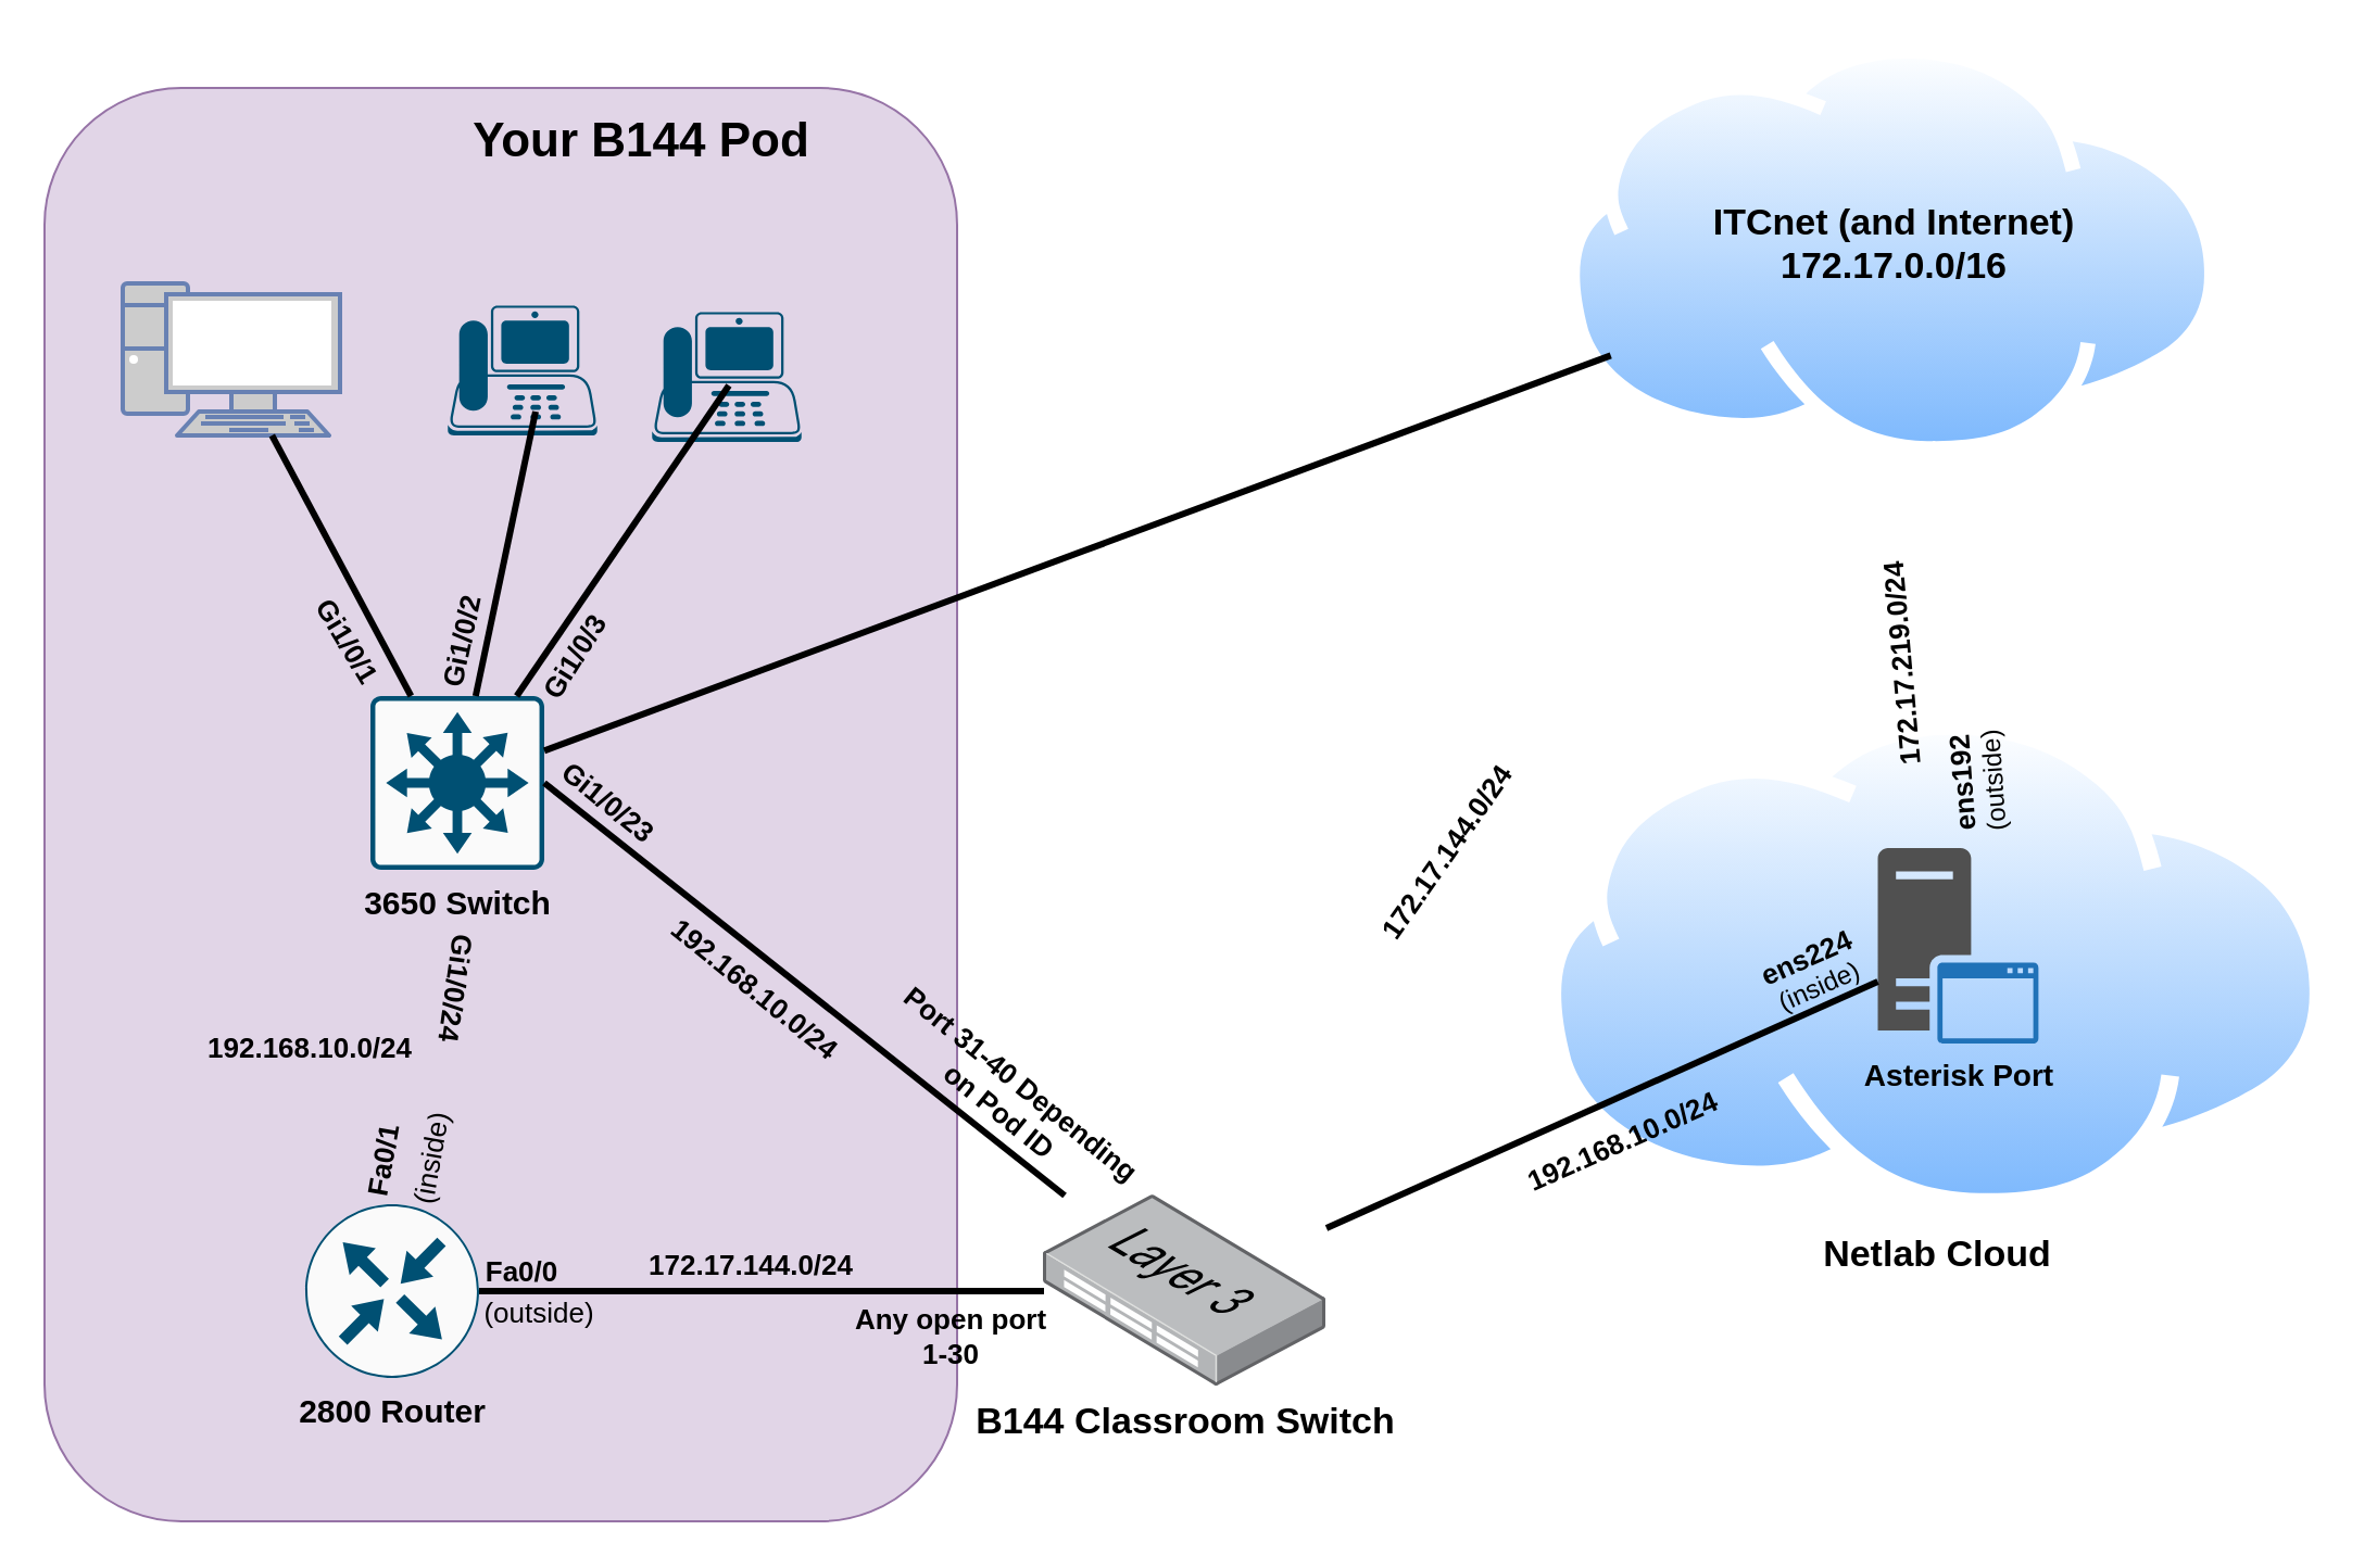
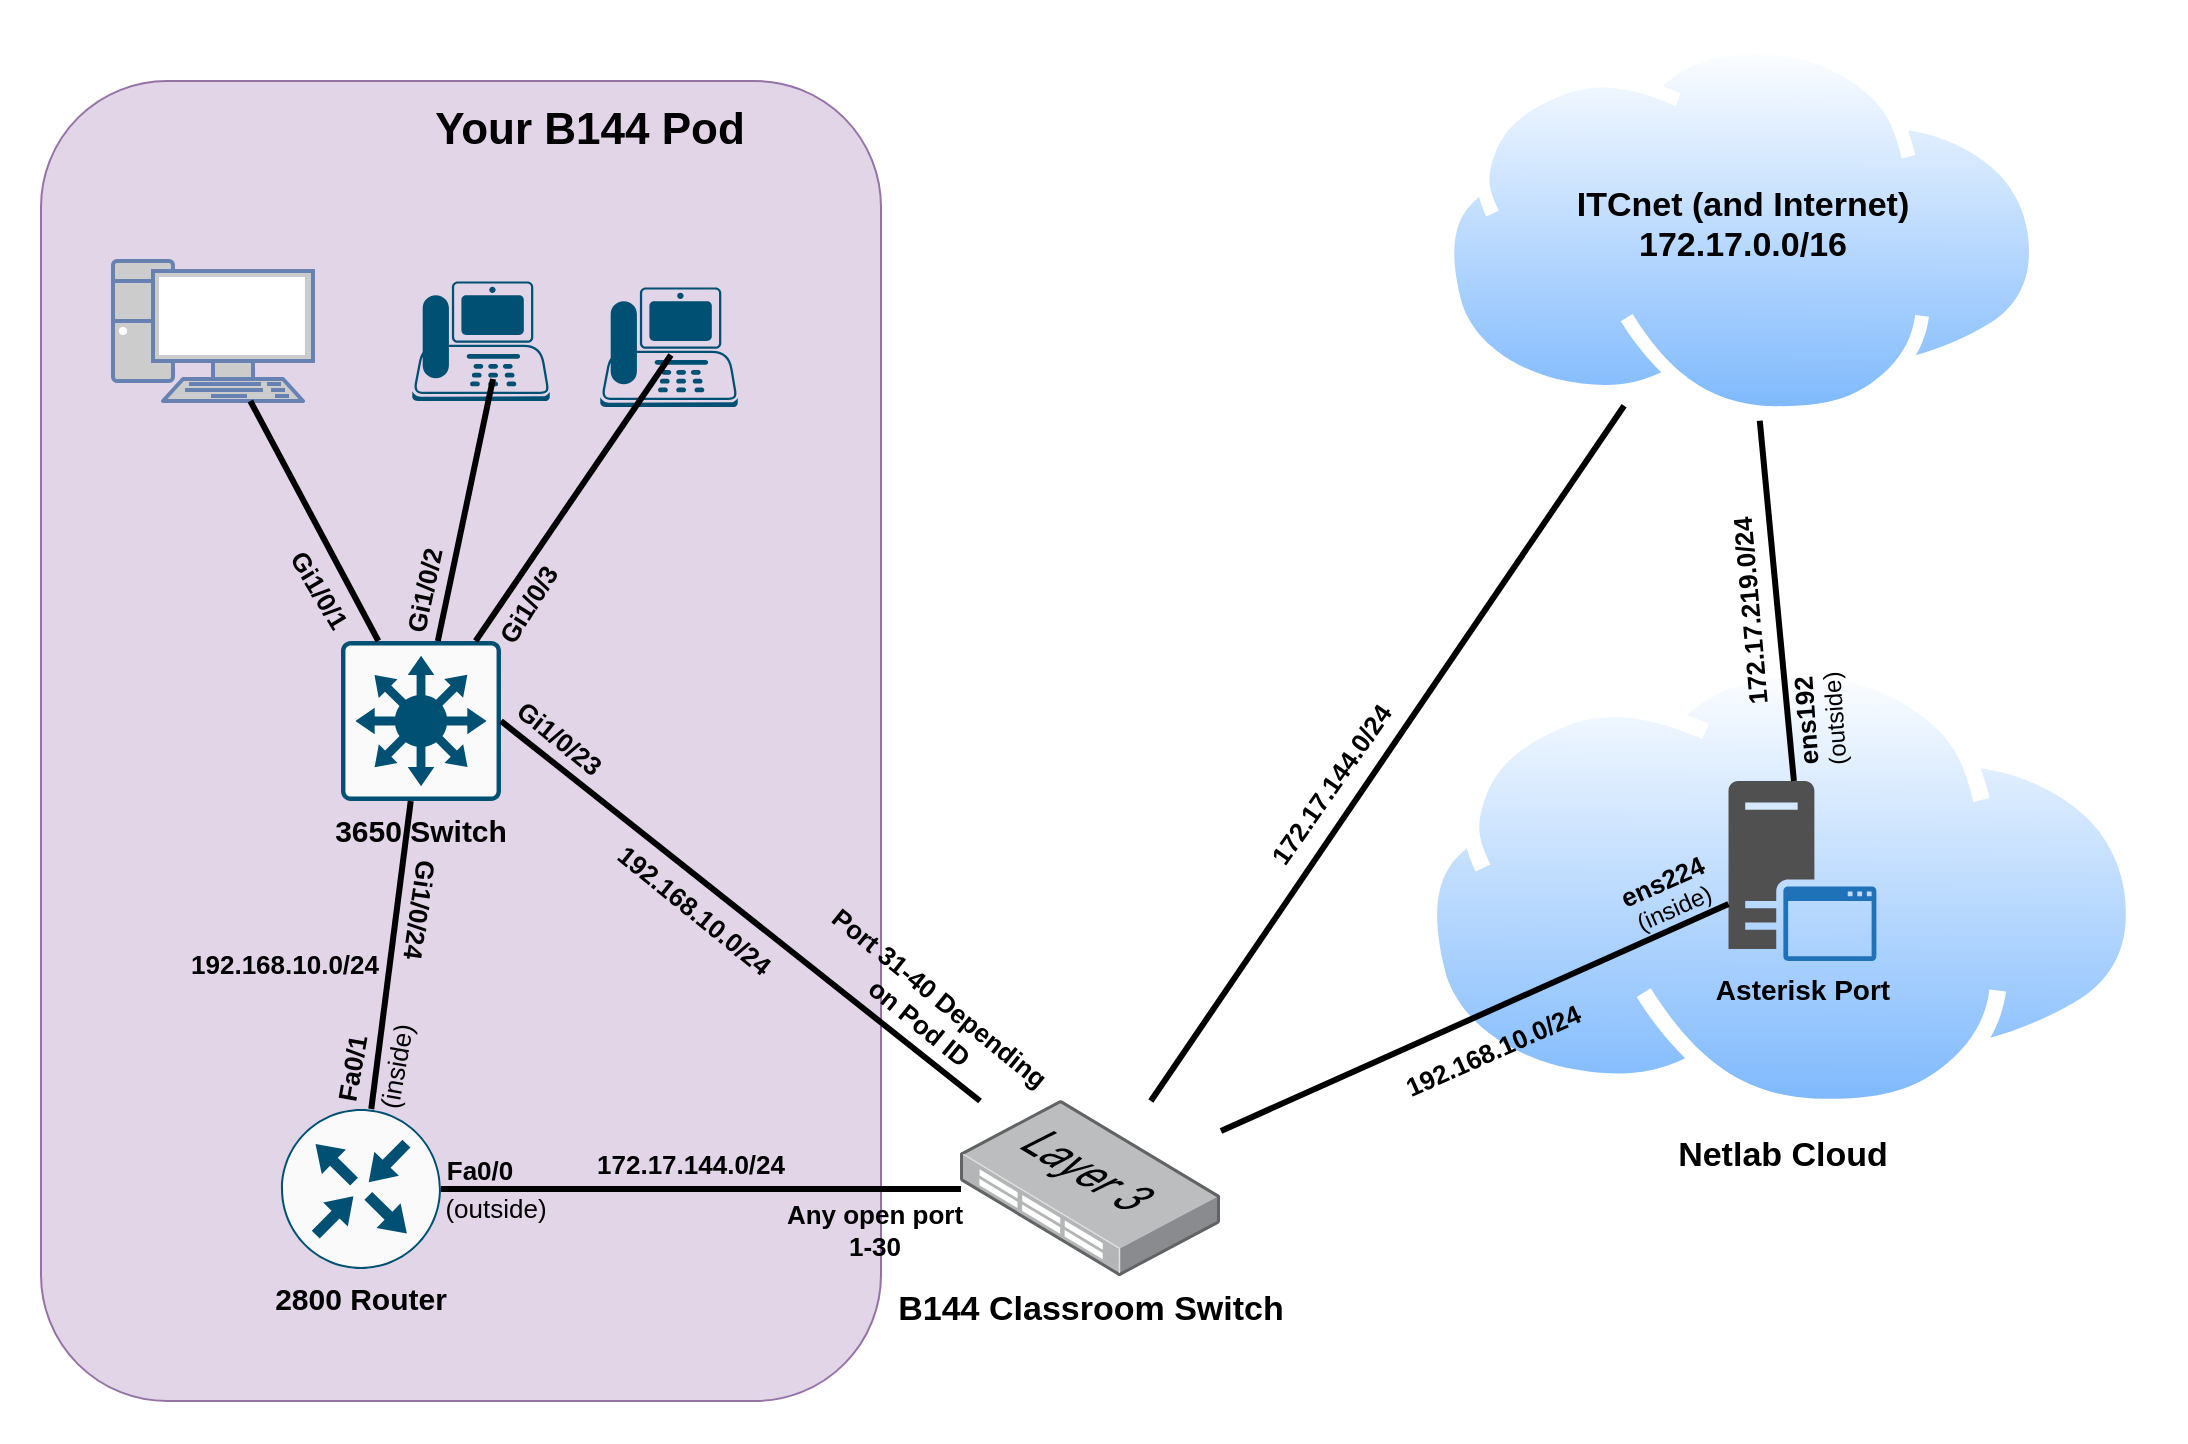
- <mxCell id="19" value="" style="endArrow=none;html=1;rounded=0;strokeWidth=3;" edge="1" parent="1" source="6" target="15"><mxGeometry width="50" height="50" relative="1" as="geometry"><mxPoint x="874" y="462" as="sourcePoint" /><mxPoint x="620" y="575" as="targetPoint" /></mxGeometry></mxCell>
+ <mxCell id="19" value="" style="endArrow=none;html=1;rounded=0;strokeWidth=3;" edge="1" parent="1" source="6" target="9"><mxGeometry width="50" height="50" relative="1" as="geometry"><mxPoint x="874" y="462" as="sourcePoint" /><mxPoint x="620" y="575" as="targetPoint" /></mxGeometry></mxCell>
+ <mxCell id="7" value="" style="endArrow=none;html=1;rounded=0;strokeWidth=3;" edge="1" parent="1" source="5" target="6"><mxGeometry width="50" height="50" relative="1" as="geometry"><mxPoint x="490" y="290" as="sourcePoint" /><mxPoint x="540" y="240" as="targetPoint" /></mxGeometry></mxCell>
+ <mxCell id="16" value="" style="endArrow=none;html=1;rounded=0;strokeWidth=3;" edge="1" parent="1" source="12" target="15"><mxGeometry width="50" height="50" relative="1" as="geometry"><mxPoint x="490" y="604" as="sourcePoint" /><mxPoint x="230" y="604" as="targetPoint" /></mxGeometry></mxCell>
